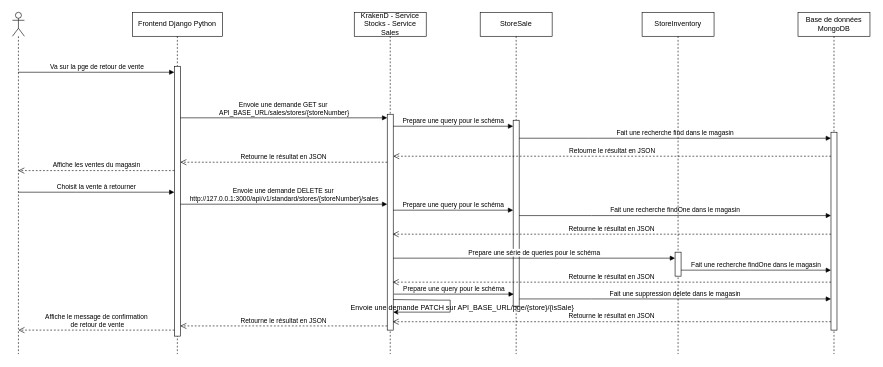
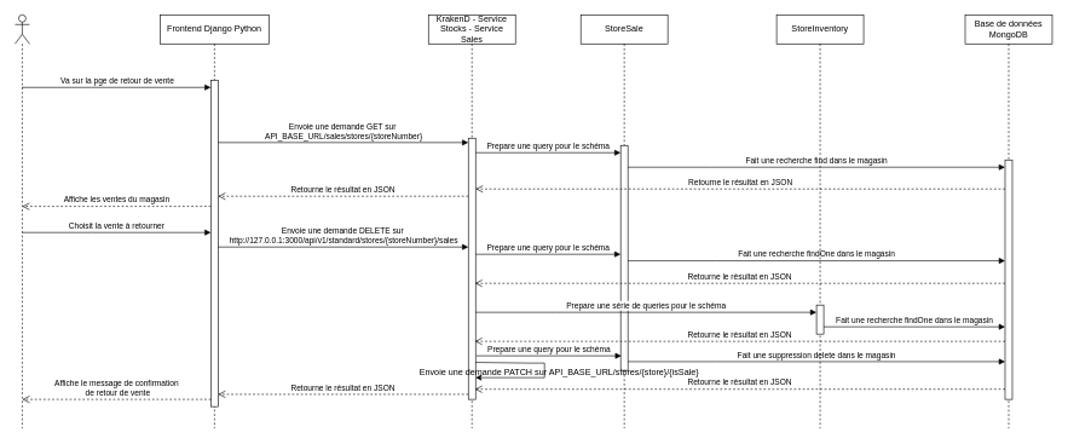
- <mxCell id="34" value="Envoie une demande PATCH sur API_BASE_URL/pge/{store}/{isSale}" style="text;html=1;align=center;verticalAlign=middle;resizable=0;points=[];autosize=1;strokeColor=none;fillColor=none;" vertex="1" parent="1"><mxGeometry x="540" y="498" width="460" height="30" as="geometry" /></mxCell>
+ <mxCell id="34" value="Envoie une demande PATCH sur API_BASE_URL/stores/{store}/{isSale}" style="text;html=1;align=center;verticalAlign=middle;resizable=0;points=[];autosize=1;strokeColor=none;fillColor=none;" vertex="1" parent="1"><mxGeometry x="540" y="498" width="460" height="30" as="geometry" /></mxCell>
